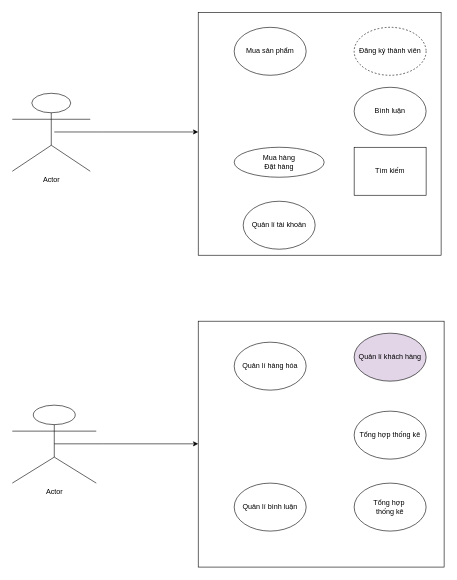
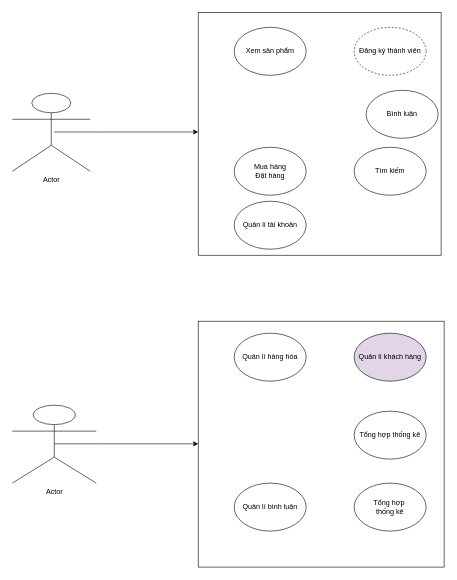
- <mxCell id="8" value="Mua sản phẩm" style="ellipse;whiteSpace=wrap;html=1;" vertex="1" parent="1"><mxGeometry x="390" y="45" width="120" height="80" as="geometry" /></mxCell>
+ <mxCell id="8" value="Xem sản phẩm" style="ellipse;whiteSpace=wrap;html=1;" vertex="1" parent="1"><mxGeometry x="390" y="45" width="120" height="80" as="geometry" /></mxCell>
- <mxCell id="10" value="Bình luận" style="ellipse;whiteSpace=wrap;html=1;" vertex="1" parent="1"><mxGeometry x="590" y="145" width="120" height="80" as="geometry" /></mxCell>
+ <mxCell id="10" value="Bình luận" style="ellipse;whiteSpace=wrap;html=1;" vertex="1" parent="1"><mxGeometry x="610" y="150" width="120" height="80" as="geometry" /></mxCell>
- <mxCell id="11" value="Mua hàng&lt;br&gt;Đặt hàng" style="ellipse;whiteSpace=wrap;html=1;" vertex="1" parent="1"><mxGeometry x="390" y="245" width="150" height="50" as="geometry" /></mxCell>
+ <mxCell id="11" value="Mua hàng&lt;br&gt;Đặt hàng" style="ellipse;whiteSpace=wrap;html=1;" vertex="1" parent="1"><mxGeometry x="390" y="245" width="120" height="80" as="geometry" /></mxCell>
- <mxCell id="12" value="Tìm kiếm" style="whiteSpace=wrap;html=1;rounded=0;" vertex="1" parent="1"><mxGeometry x="590" y="245" width="120" height="80" as="geometry" /></mxCell>
+ <mxCell id="12" value="Tìm kiếm" style="ellipse;whiteSpace=wrap;html=1;" vertex="1" parent="1"><mxGeometry x="590" y="245" width="120" height="80" as="geometry" /></mxCell>
- <mxCell id="13" value="Quản lí tài khoản" style="ellipse;whiteSpace=wrap;html=1;" vertex="1" parent="1"><mxGeometry x="405" y="335" width="120" height="80" as="geometry" /></mxCell>
+ <mxCell id="13" value="Quản lí tài khoản" style="ellipse;whiteSpace=wrap;html=1;" vertex="1" parent="1"><mxGeometry x="390" y="335" width="120" height="80" as="geometry" /></mxCell>
- <mxCell id="14" value="Quản lí hàng hóa" style="ellipse;whiteSpace=wrap;html=1;" vertex="1" parent="1"><mxGeometry x="390" y="570" width="120" height="80" as="geometry" /></mxCell>
+ <mxCell id="14" value="Quản lí hàng hóa" style="ellipse;whiteSpace=wrap;html=1;" vertex="1" parent="1"><mxGeometry x="390" y="555" width="120" height="80" as="geometry" /></mxCell>
